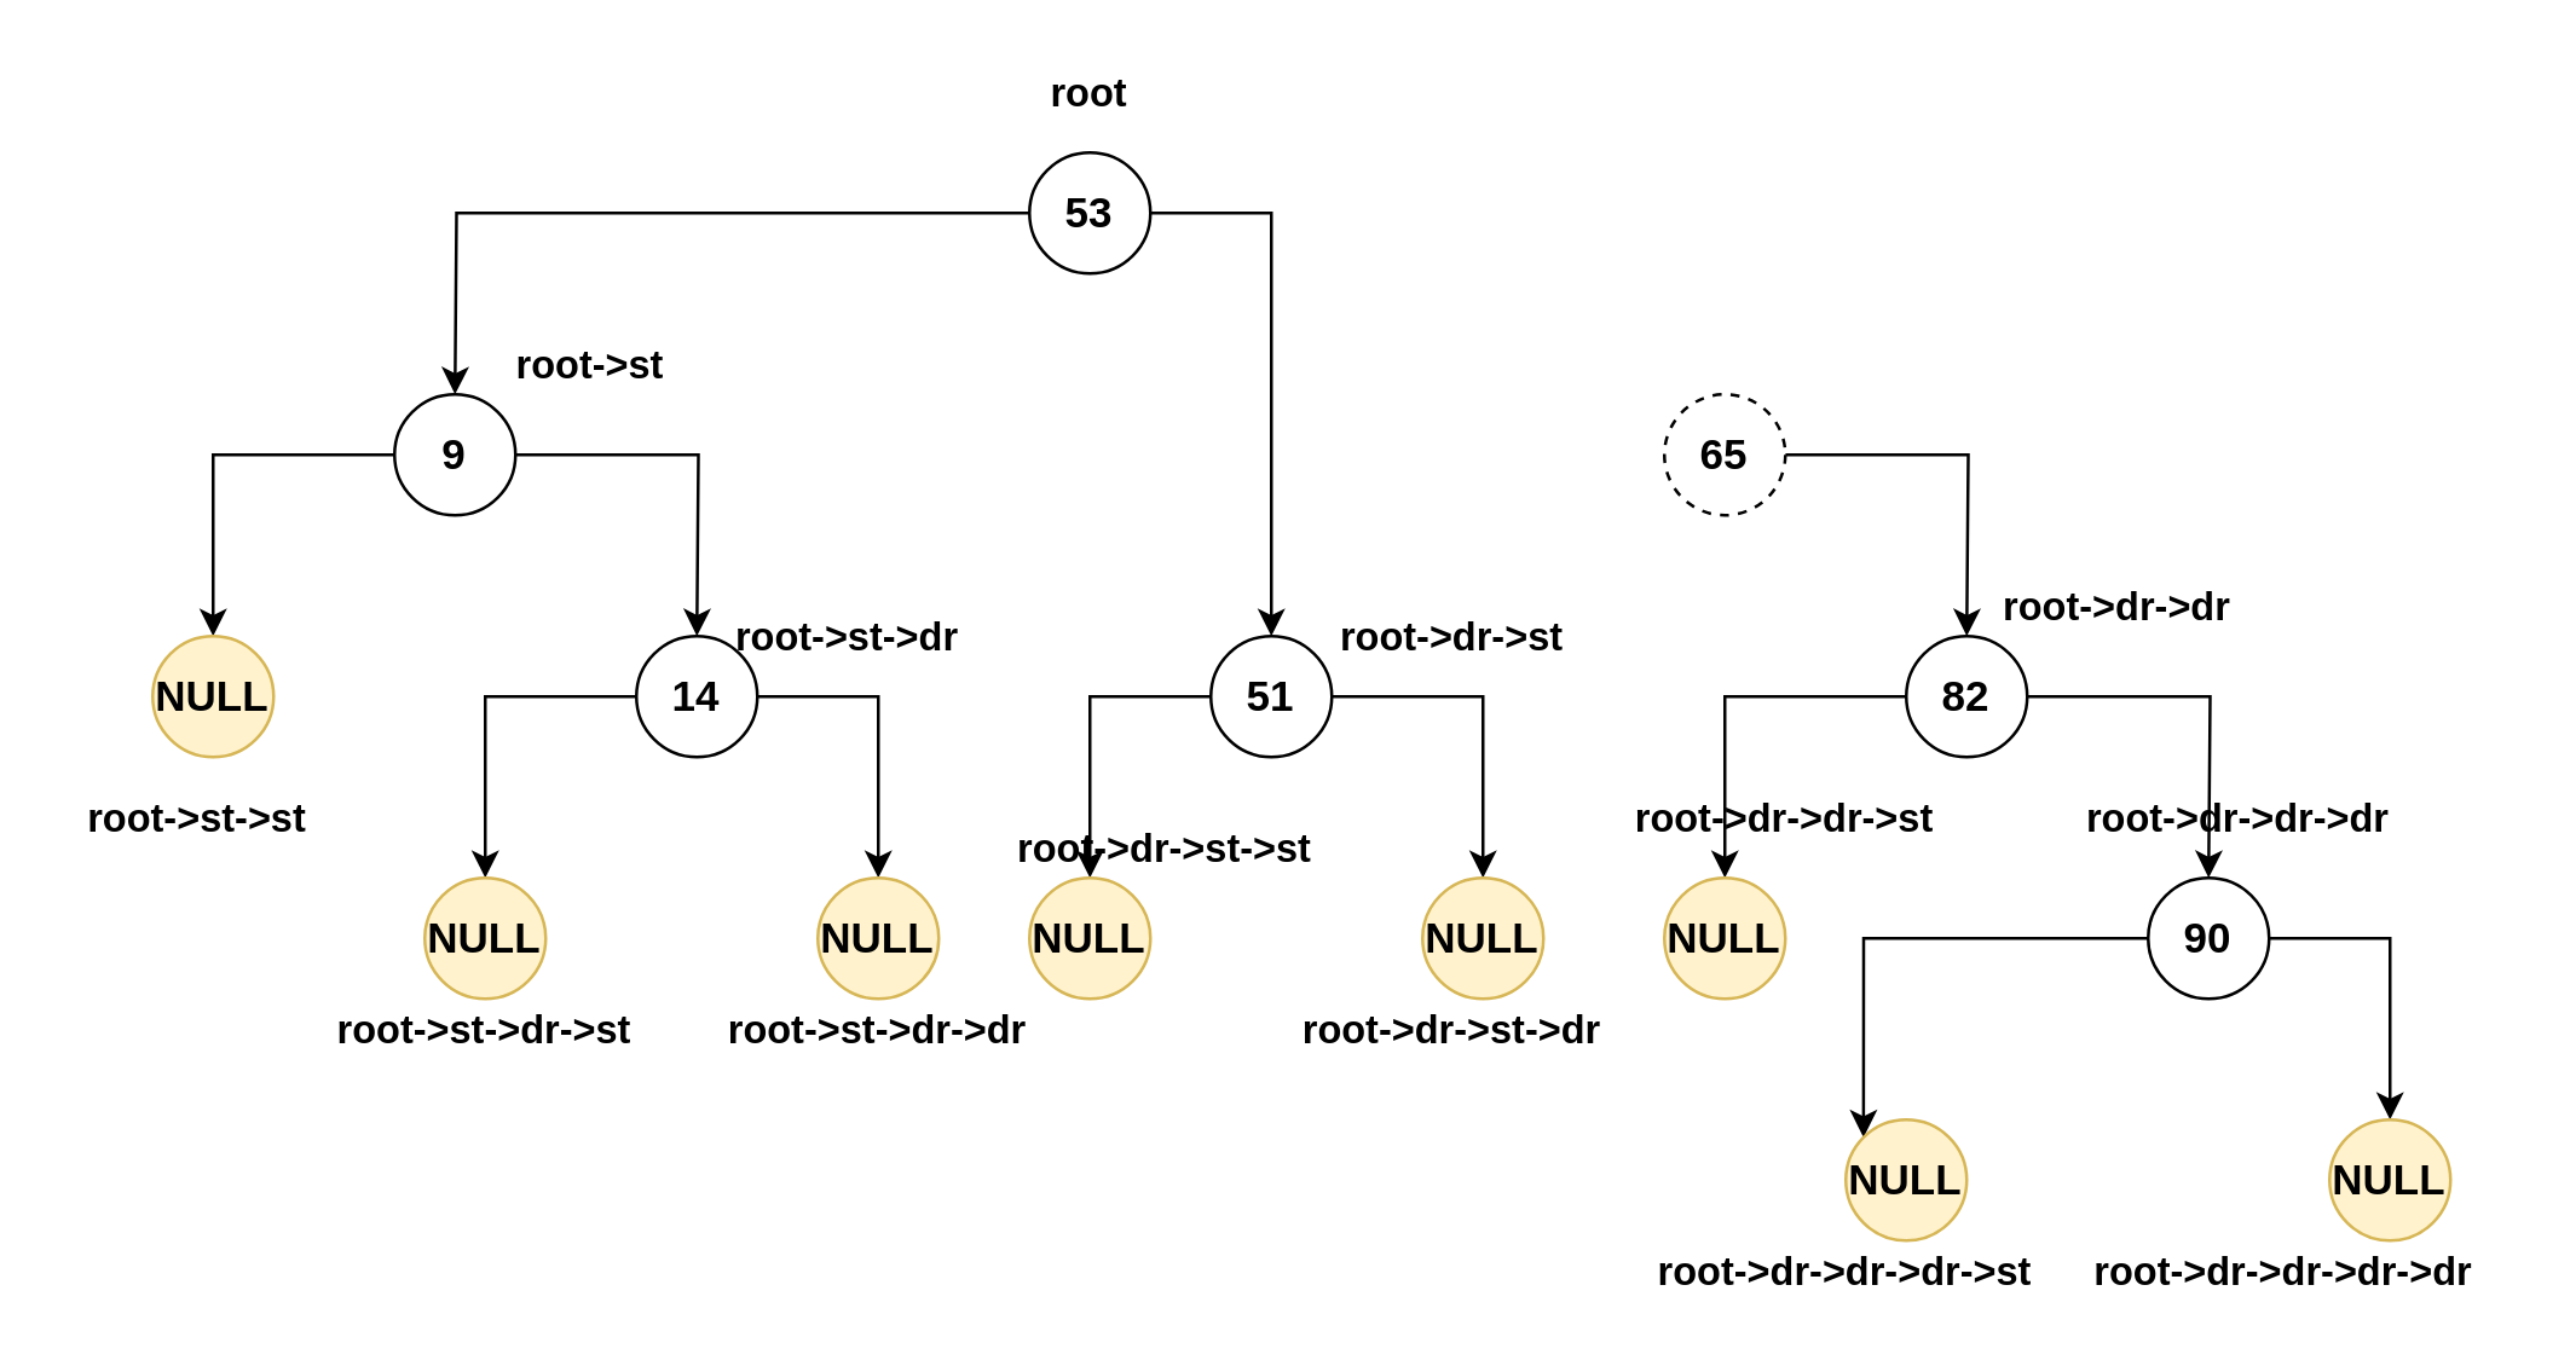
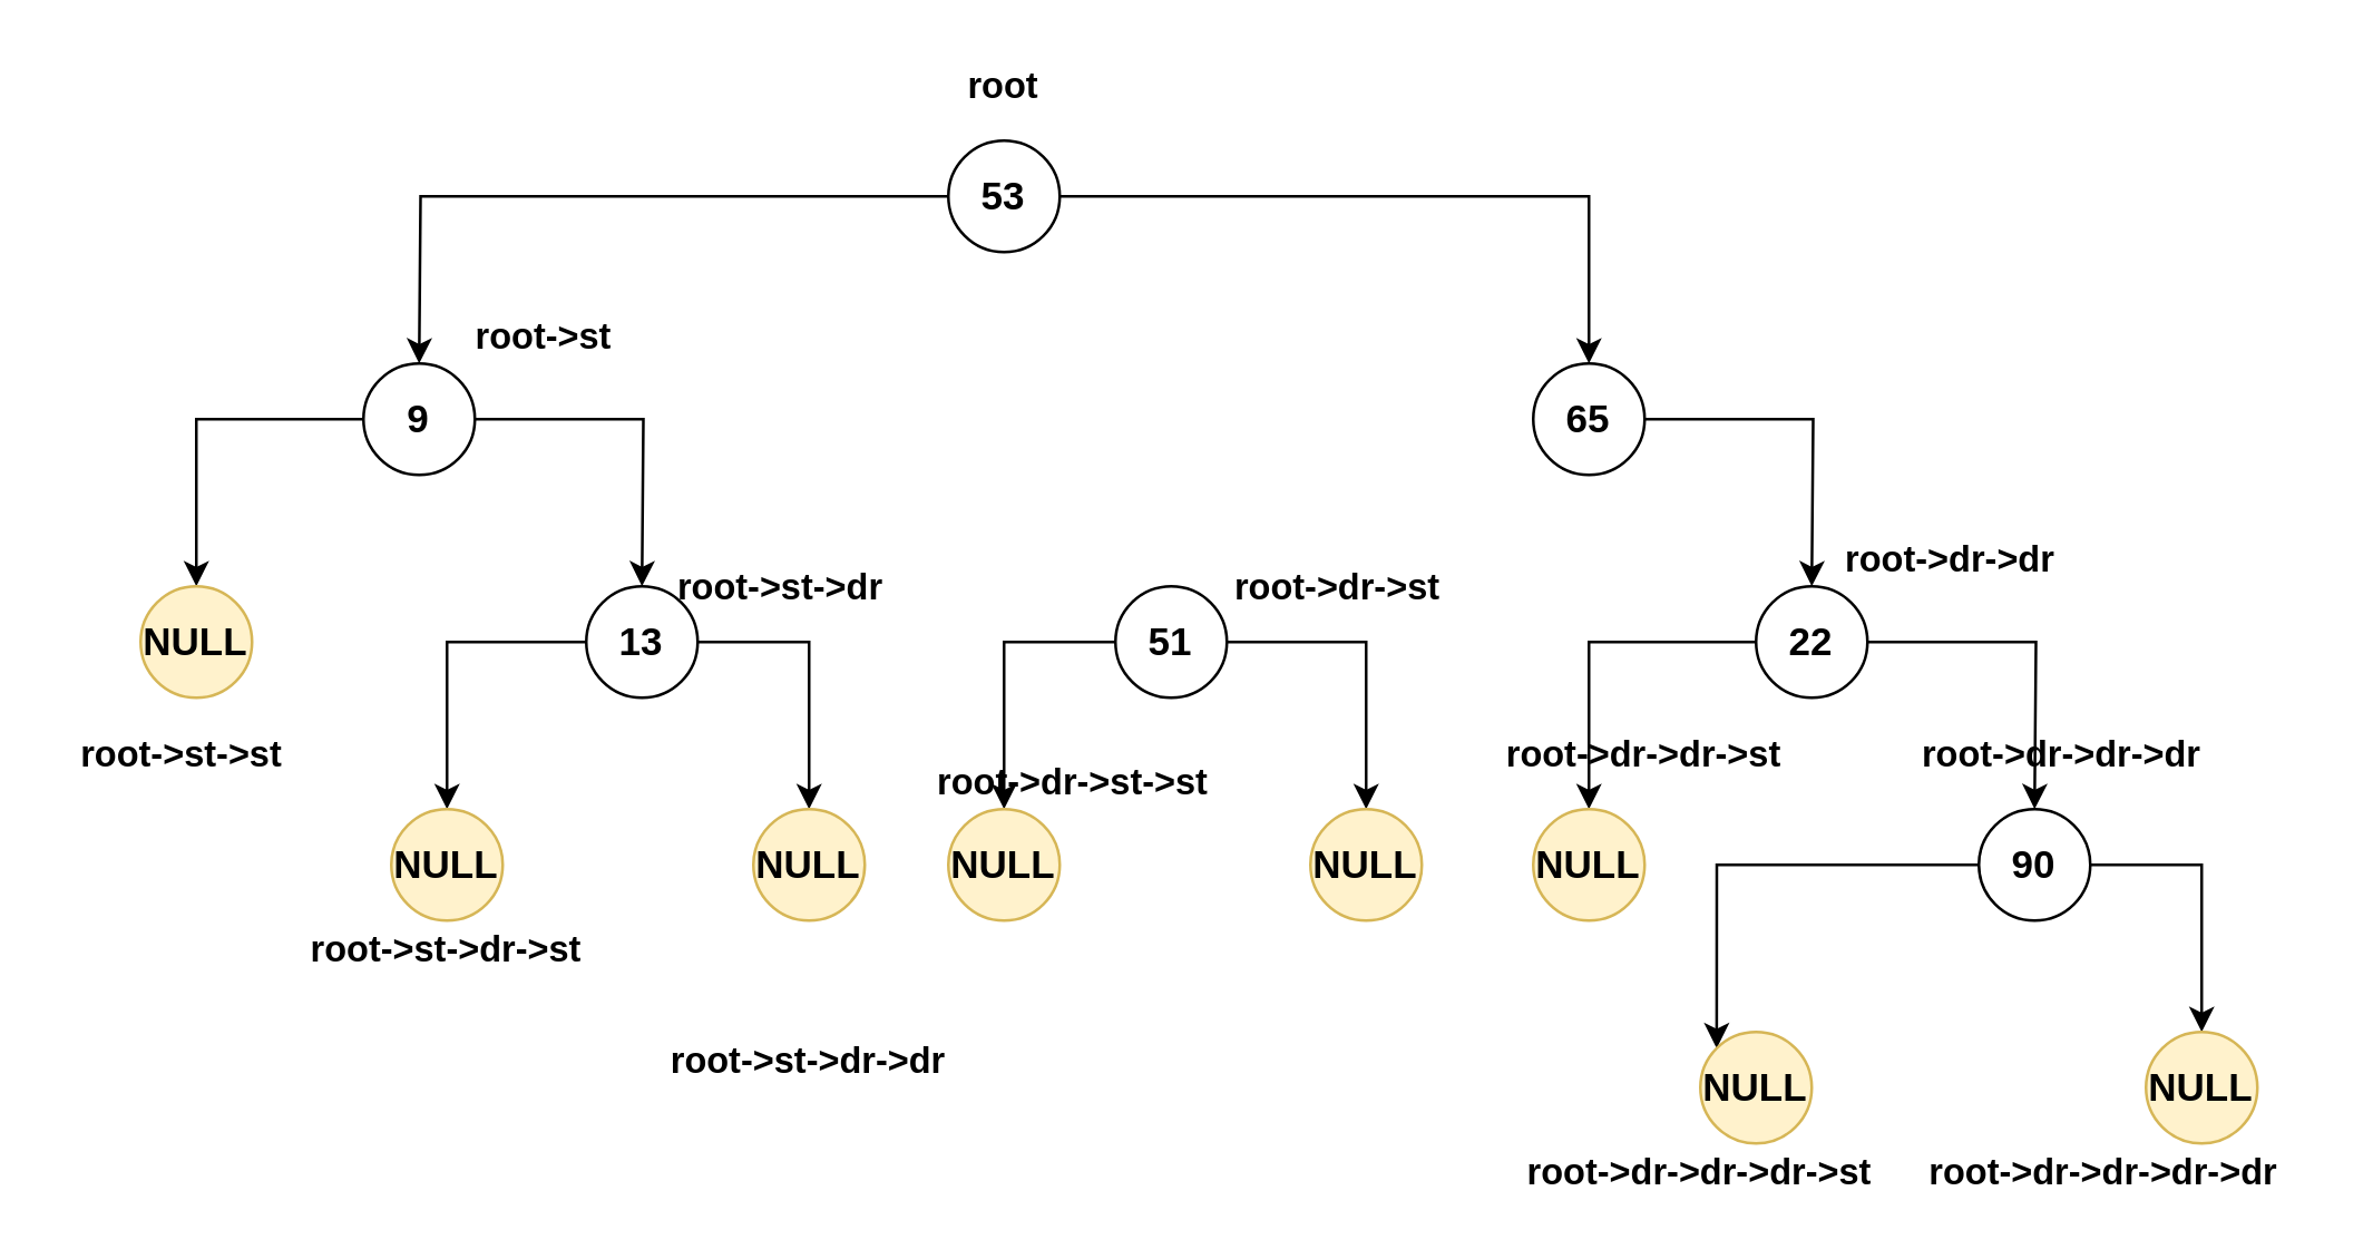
- <mxCell id="3" style="edgeStyle=orthogonalEdgeStyle;rounded=0;orthogonalLoop=1;jettySize=auto;html=1;" edge="1" parent="1" source="4" target="22"><mxGeometry relative="1" as="geometry" /></mxCell>
+ <mxCell id="3" style="edgeStyle=orthogonalEdgeStyle;rounded=0;orthogonalLoop=1;jettySize=auto;html=1;entryX=0.5;entryY=0;entryDx=0;entryDy=0;" edge="1" parent="1" source="4" target="6"><mxGeometry relative="1" as="geometry" /></mxCell>
- <mxCell id="6" value="&lt;font style=&quot;font-size: 14px&quot;&gt;&lt;b&gt;65&lt;/b&gt;&lt;/font&gt;" style="ellipse;whiteSpace=wrap;html=1;aspect=fixed;dashed=1;" vertex="1" parent="1"><mxGeometry x="550" y="130" width="40" height="40" as="geometry" /></mxCell>
+ <mxCell id="6" value="&lt;font style=&quot;font-size: 14px&quot;&gt;&lt;b&gt;65&lt;/b&gt;&lt;/font&gt;" style="ellipse;whiteSpace=wrap;html=1;aspect=fixed;" vertex="1" parent="1"><mxGeometry x="550" y="130" width="40" height="40" as="geometry" /></mxCell>
- <mxCell id="17" value="&lt;font style=&quot;font-size: 14px&quot;&gt;&lt;b&gt;14&lt;/b&gt;&lt;/font&gt;" style="ellipse;whiteSpace=wrap;html=1;aspect=fixed;" vertex="1" parent="1"><mxGeometry x="210" y="210" width="40" height="40" as="geometry" /></mxCell>
+ <mxCell id="17" value="&lt;font style=&quot;font-size: 14px&quot;&gt;&lt;b&gt;13&lt;/b&gt;&lt;/font&gt;" style="ellipse;whiteSpace=wrap;html=1;aspect=fixed;" vertex="1" parent="1"><mxGeometry x="210" y="210" width="40" height="40" as="geometry" /></mxCell>
- <mxCell id="13" value="&lt;font style=&quot;font-size: 14px&quot;&gt;&lt;b&gt;82&lt;/b&gt;&lt;/font&gt;" style="ellipse;whiteSpace=wrap;html=1;aspect=fixed;" vertex="1" parent="1"><mxGeometry x="630" y="210" width="40" height="40" as="geometry" /></mxCell>
+ <mxCell id="13" value="&lt;font style=&quot;font-size: 14px&quot;&gt;&lt;b&gt;22&lt;/b&gt;&lt;/font&gt;" style="ellipse;whiteSpace=wrap;html=1;aspect=fixed;" vertex="1" parent="1"><mxGeometry x="630" y="210" width="40" height="40" as="geometry" /></mxCell>
- <mxCell id="35" value="&lt;b&gt;&lt;font style=&quot;font-size: 13px&quot;&gt;root-&amp;gt;st-&amp;gt;dr-&amp;gt;dr&lt;/font&gt;&lt;/b&gt;" style="text;html=1;strokeColor=none;fillColor=none;align=center;verticalAlign=middle;whiteSpace=wrap;rounded=0;" vertex="1" parent="1"><mxGeometry x="230" y="330" width="120" height="20" as="geometry" /></mxCell>
+ <mxCell id="35" value="&lt;b&gt;&lt;font style=&quot;font-size: 13px&quot;&gt;root-&amp;gt;st-&amp;gt;dr-&amp;gt;dr&lt;/font&gt;&lt;/b&gt;" style="text;html=1;strokeColor=none;fillColor=none;align=center;verticalAlign=middle;whiteSpace=wrap;rounded=0;" vertex="1" parent="1"><mxGeometry x="230" y="370" width="120" height="20" as="geometry" /></mxCell>
- <mxCell id="38" value="&lt;b&gt;&lt;font style=&quot;font-size: 13px&quot;&gt;root-&amp;gt;dr-&amp;gt;st-&amp;gt;dr&lt;/font&gt;&lt;/b&gt;" style="text;html=1;strokeColor=none;fillColor=none;align=center;verticalAlign=middle;whiteSpace=wrap;rounded=0;" vertex="1" parent="1"><mxGeometry x="425" y="330" width="110" height="20" as="geometry" /></mxCell>
